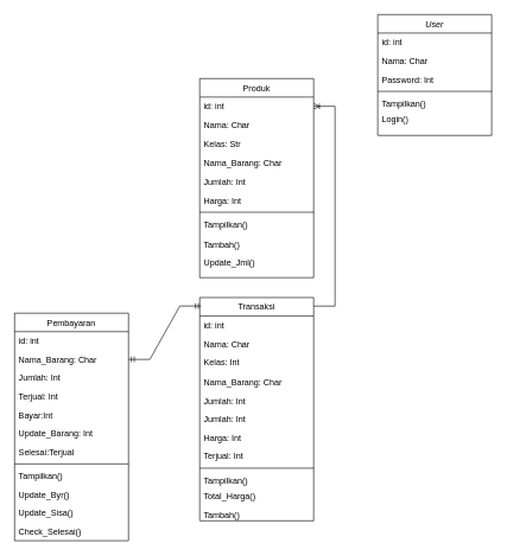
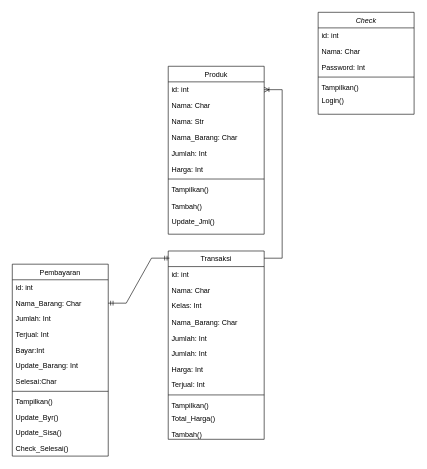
- <mxCell id="2" value="User" style="swimlane;fontStyle=2;align=center;verticalAlign=top;childLayout=stackLayout;horizontal=1;startSize=26;horizontalStack=0;resizeParent=1;resizeLast=0;collapsible=1;marginBottom=0;rounded=0;shadow=0;strokeWidth=1;" parent="1" vertex="1"><mxGeometry x="530" y="20" width="160" height="170" as="geometry"><mxRectangle x="230" y="140" width="160" height="26" as="alternateBounds" /></mxGeometry></mxCell>
+ <mxCell id="2" value="Check" style="swimlane;fontStyle=2;align=center;verticalAlign=top;childLayout=stackLayout;horizontal=1;startSize=26;horizontalStack=0;resizeParent=1;resizeLast=0;collapsible=1;marginBottom=0;rounded=0;shadow=0;strokeWidth=1;" parent="1" vertex="1"><mxGeometry x="530" y="20" width="160" height="170" as="geometry"><mxRectangle x="230" y="140" width="160" height="26" as="alternateBounds" /></mxGeometry></mxCell>
- <mxCell id="12" value="Kelas: Str" style="text;align=left;verticalAlign=top;spacingLeft=4;spacingRight=4;overflow=hidden;rotatable=0;points=[[0,0.5],[1,0.5]];portConstraint=eastwest;rounded=0;shadow=0;html=0;" parent="9" vertex="1"><mxGeometry y="78" width="160" height="28" as="geometry" /></mxCell>
+ <mxCell id="12" value="Nama: Str" style="text;align=left;verticalAlign=top;spacingLeft=4;spacingRight=4;overflow=hidden;rotatable=0;points=[[0,0.5],[1,0.5]];portConstraint=eastwest;rounded=0;shadow=0;html=0;" parent="9" vertex="1"><mxGeometry y="78" width="160" height="28" as="geometry" /></mxCell>
- <mxCell id="40" value="Selesai:Terjual" style="text;align=left;verticalAlign=top;spacingLeft=4;spacingRight=4;overflow=hidden;rotatable=0;points=[[0,0.5],[1,0.5]];portConstraint=eastwest;rounded=0;shadow=0;html=0;" parent="33" vertex="1"><mxGeometry y="182" width="160" height="26" as="geometry" /></mxCell>
+ <mxCell id="40" value="Selesai:Char" style="text;align=left;verticalAlign=top;spacingLeft=4;spacingRight=4;overflow=hidden;rotatable=0;points=[[0,0.5],[1,0.5]];portConstraint=eastwest;rounded=0;shadow=0;html=0;" parent="33" vertex="1"><mxGeometry y="182" width="160" height="26" as="geometry" /></mxCell>
